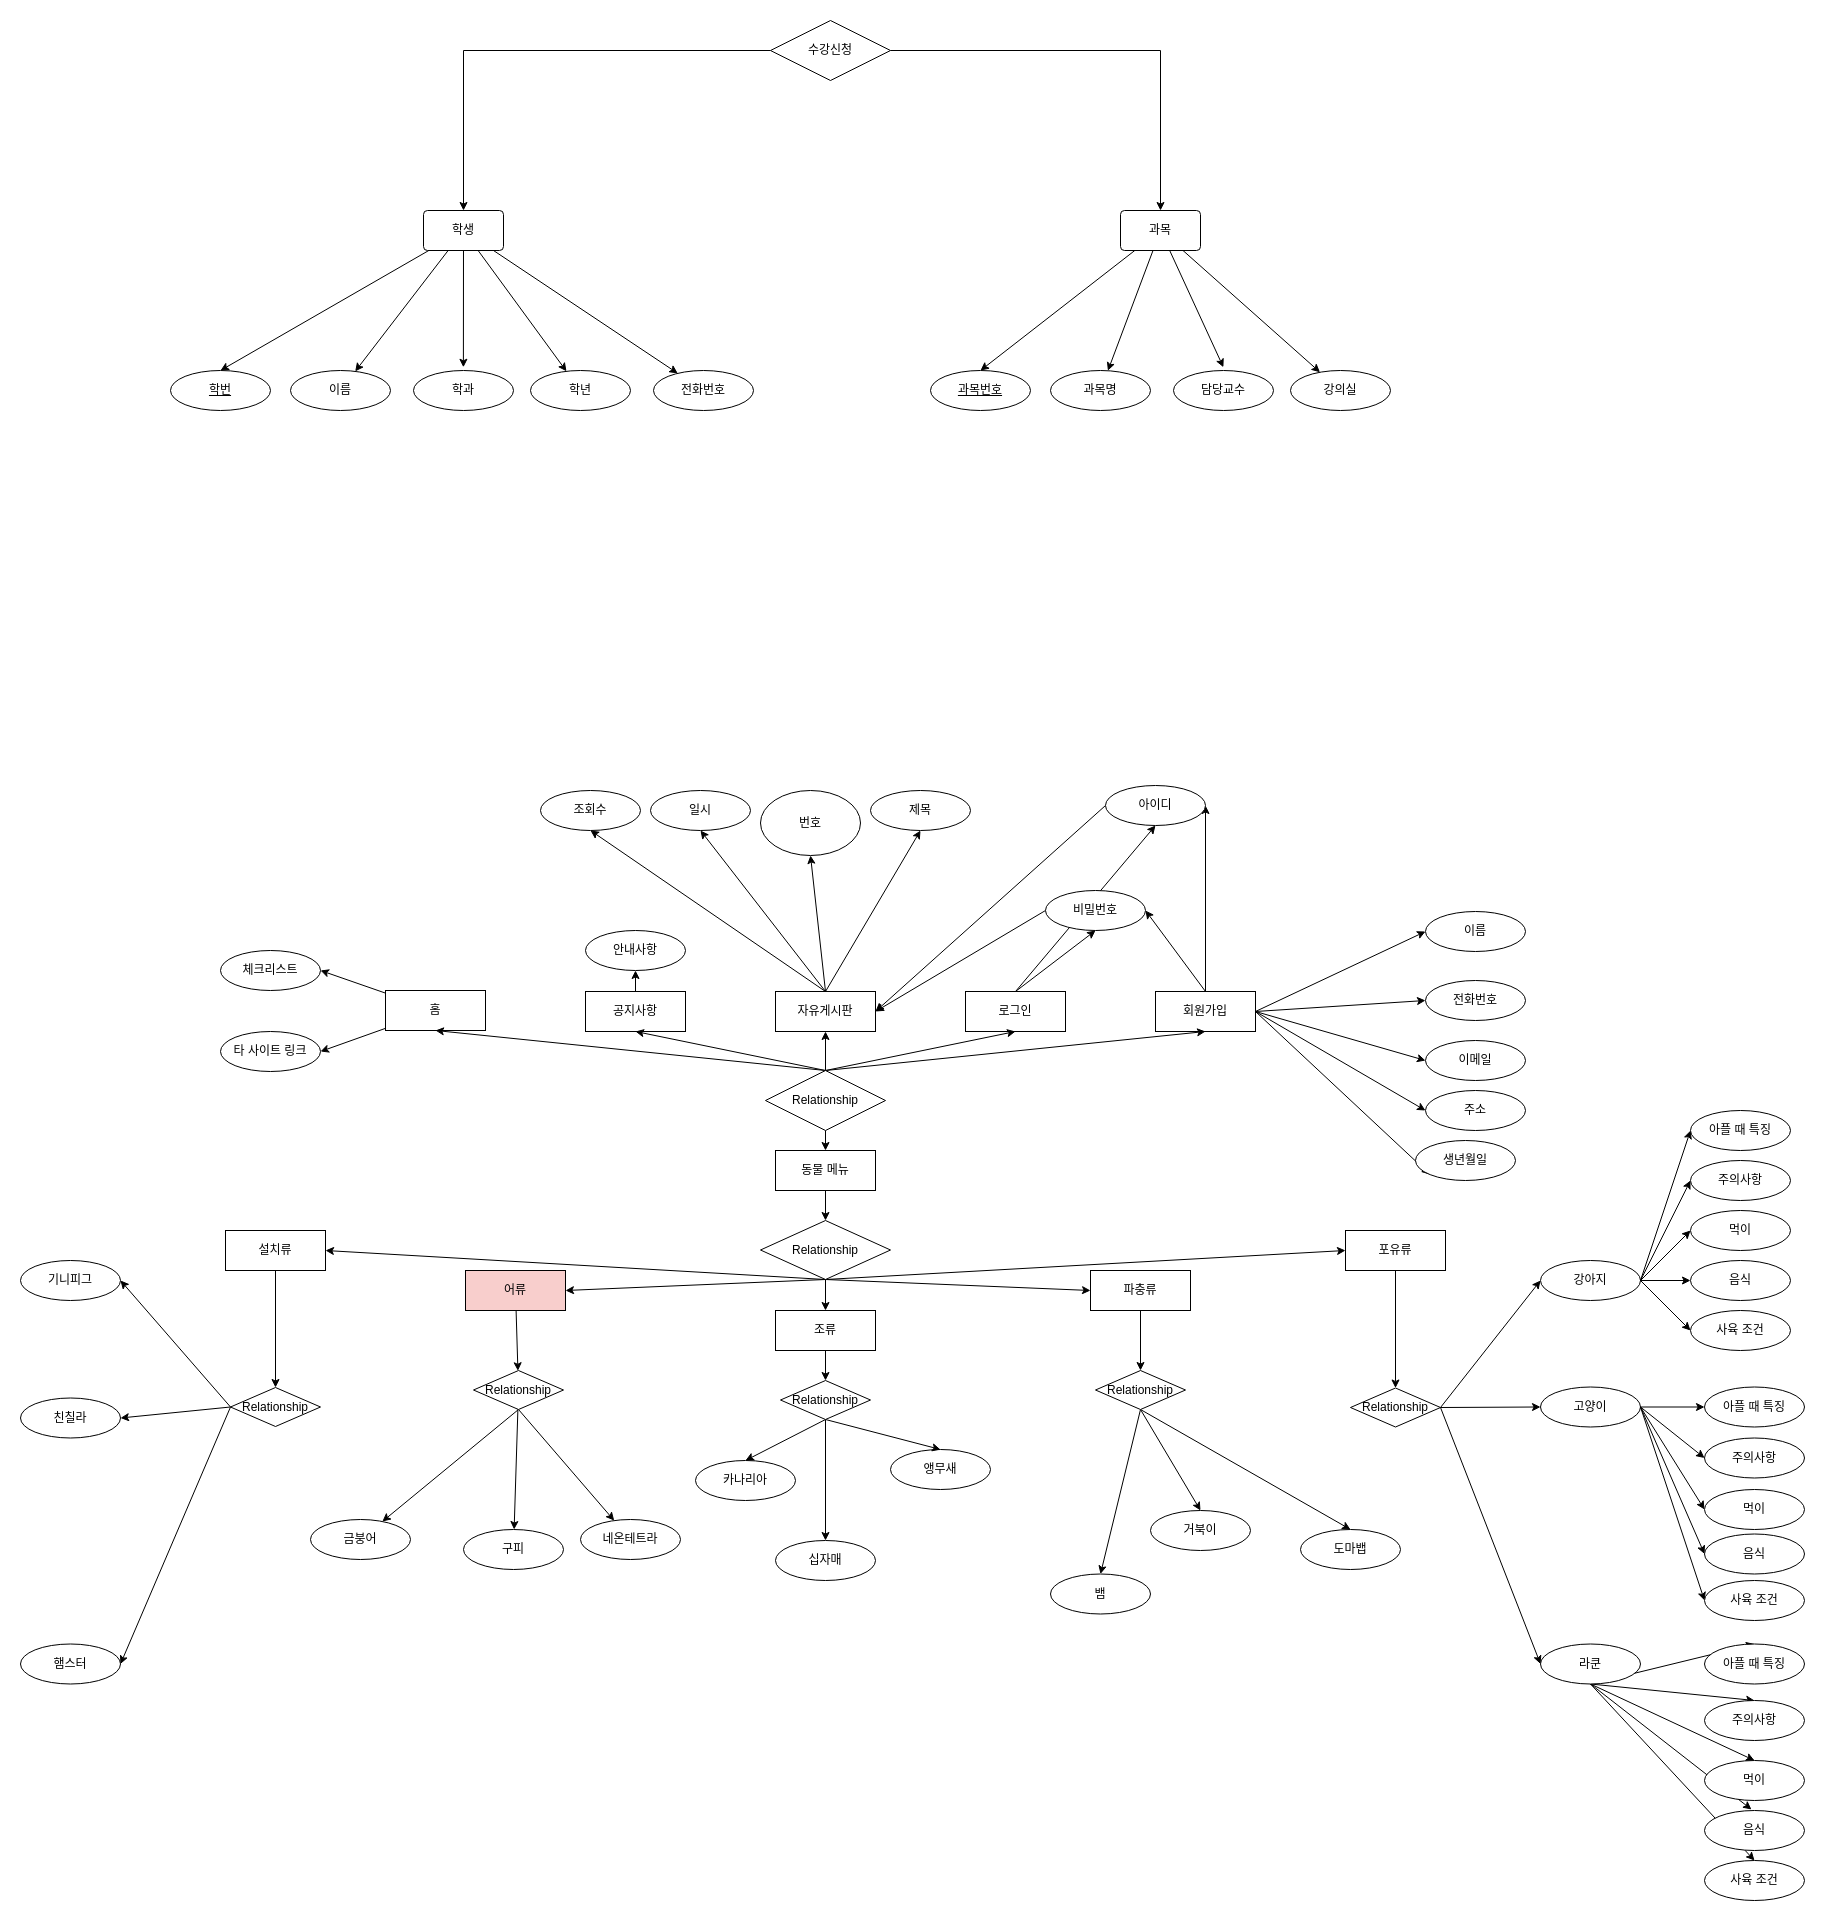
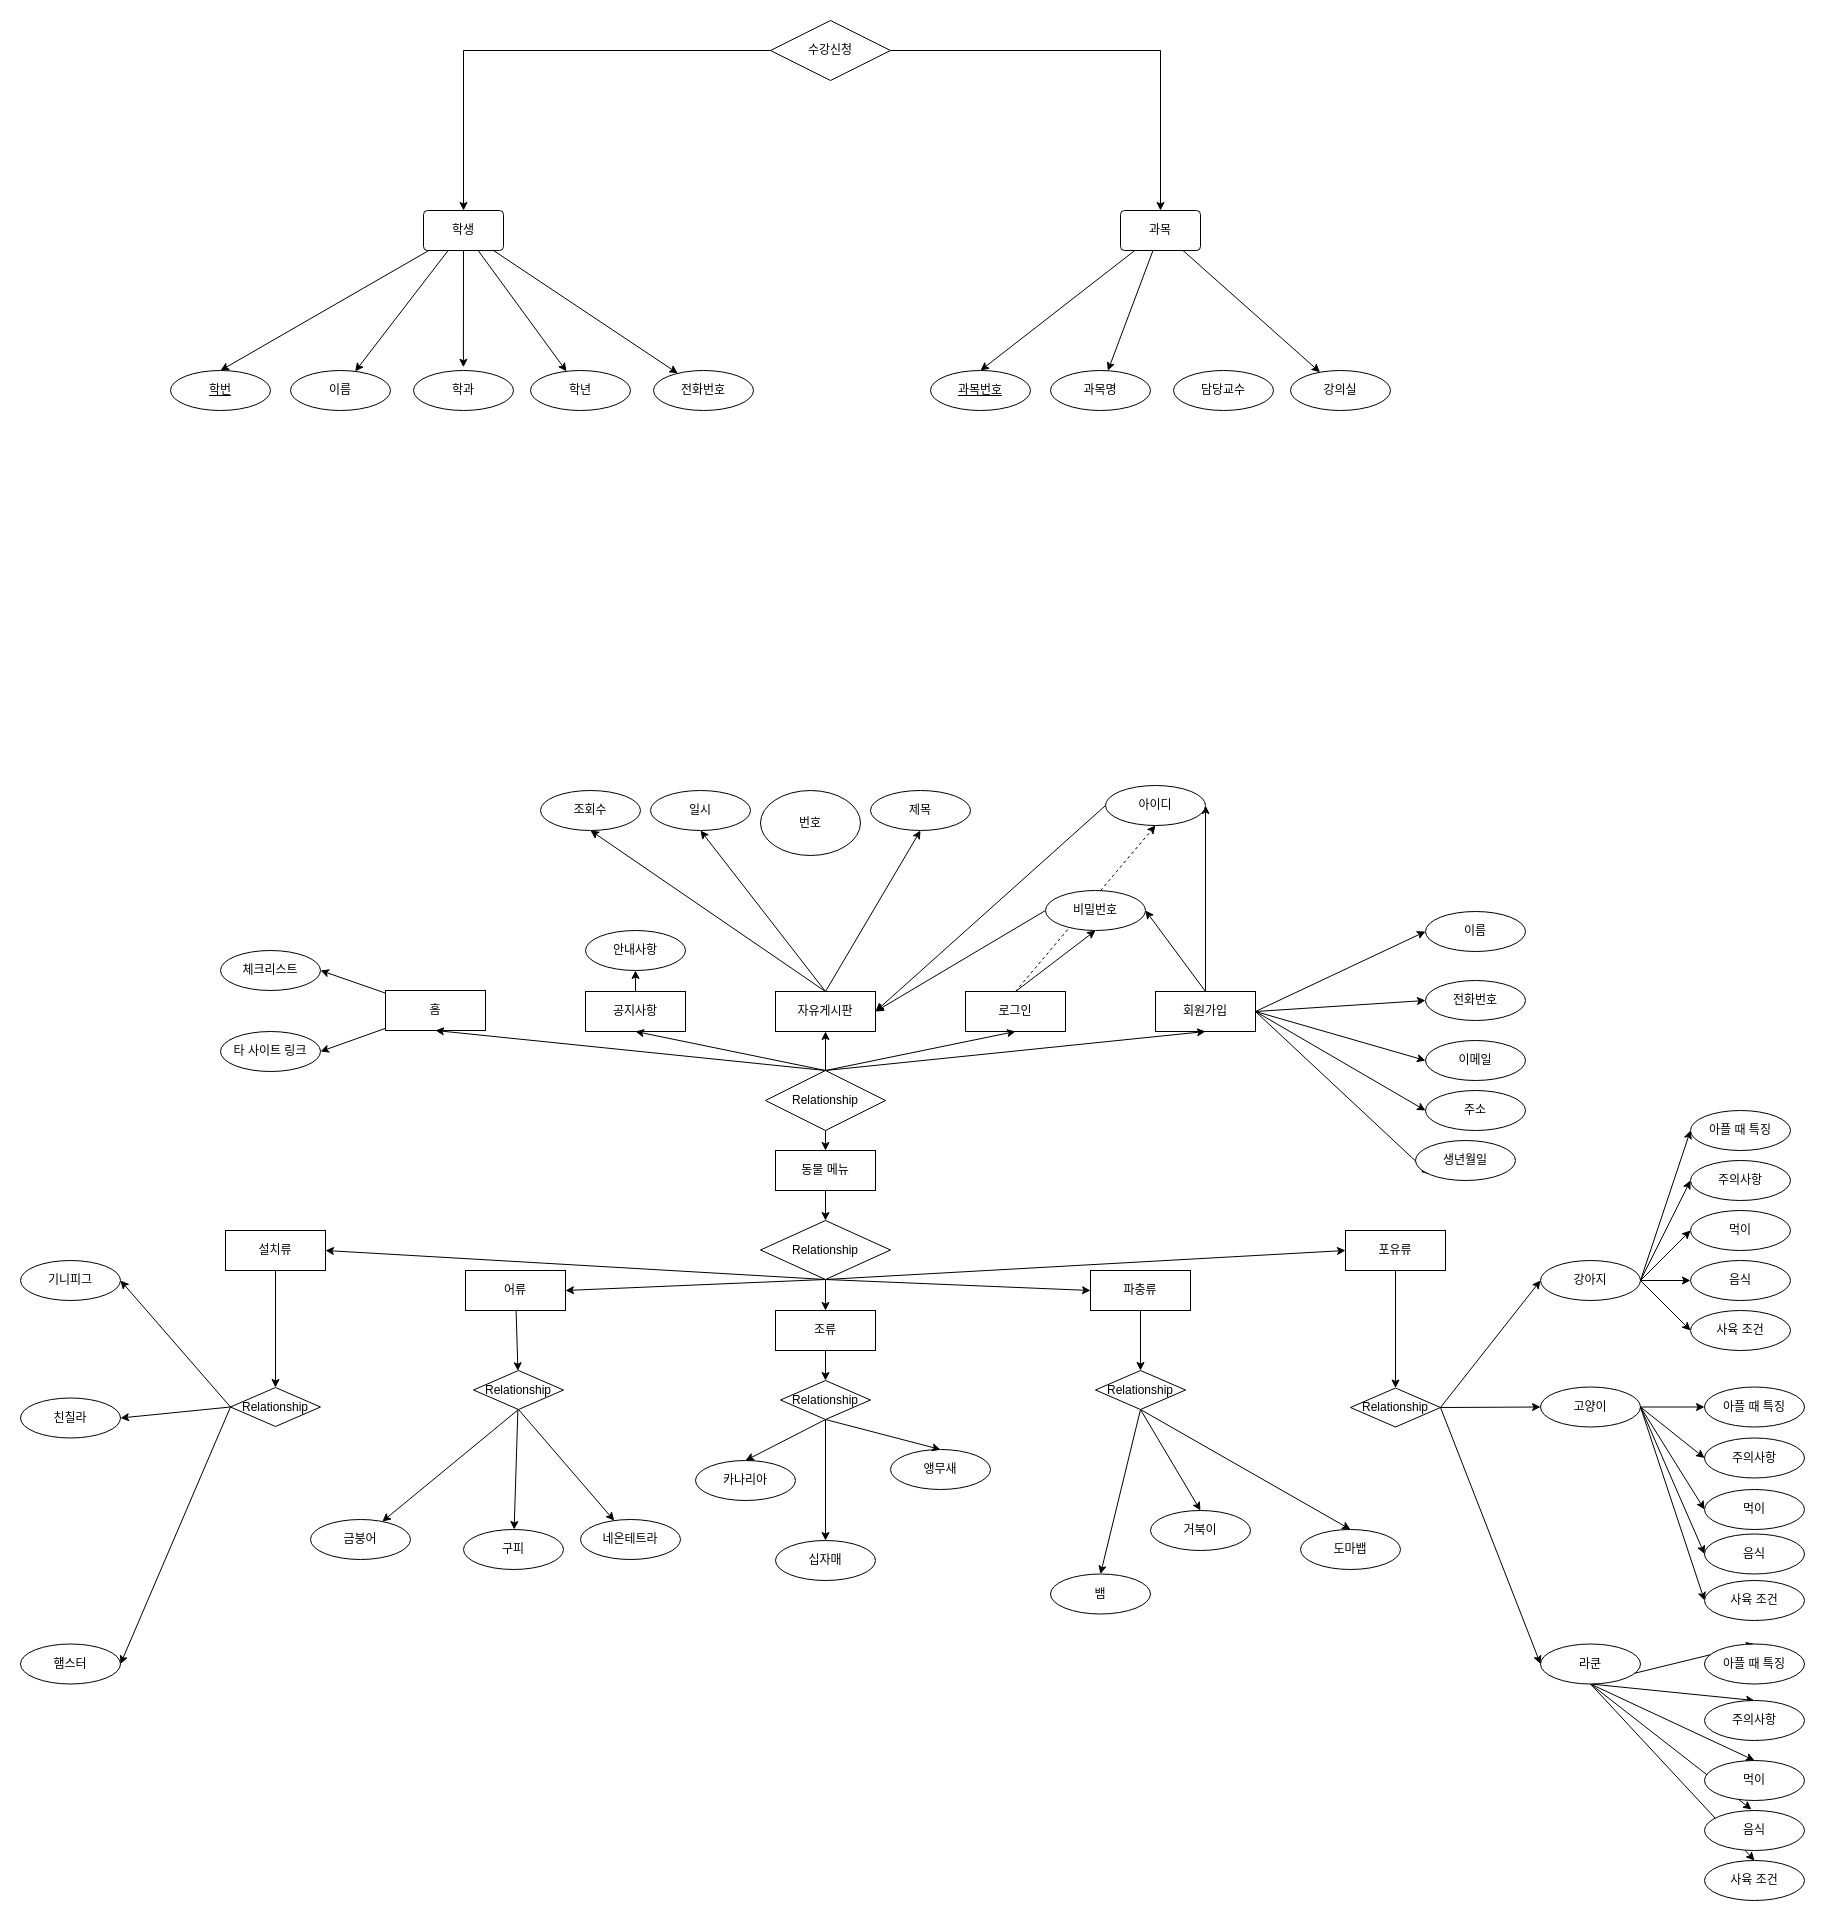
- <mxCell id="21" style="rounded=0;orthogonalLoop=1;jettySize=auto;html=1;entryX=0.499;entryY=-0.081;entryDx=0;entryDy=0;entryPerimeter=0;" edge="1" source="16" target="19" parent="1"><mxGeometry relative="1" as="geometry" /></mxCell>
- <mxCell id="35" style="rounded=0;orthogonalLoop=1;jettySize=auto;html=1;entryX=0.5;entryY=1;entryDx=0;entryDy=0;exitX=0.5;exitY=0;exitDx=0;exitDy=0;" edge="1" parent="1" source="36" target="58"><mxGeometry relative="1" as="geometry" /></mxCell>
+ <mxCell id="35" style="rounded=0;orthogonalLoop=1;jettySize=auto;html=1;entryX=0.5;entryY=1;entryDx=0;entryDy=0;exitX=0.5;exitY=0;exitDx=0;exitDy=0;dashed=1;" edge="1" parent="1" source="36" target="58"><mxGeometry relative="1" as="geometry" /></mxCell>
- <mxCell id="29" style="rounded=0;orthogonalLoop=1;jettySize=auto;html=1;entryX=0.5;entryY=1;entryDx=0;entryDy=0;exitX=0.5;exitY=0;exitDx=0;exitDy=0;" edge="1" parent="1" source="33" target="62"><mxGeometry relative="1" as="geometry" /></mxCell>
- <mxCell id="70" value="어류" style="whiteSpace=wrap;html=1;align=center;fillColor=#f8cecc;" vertex="1" parent="1"><mxGeometry x="465" y="1270" width="100" height="40" as="geometry" /></mxCell>
+ <mxCell id="70" value="어류" style="whiteSpace=wrap;html=1;align=center;" vertex="1" parent="1"><mxGeometry x="465" y="1270" width="100" height="40" as="geometry" /></mxCell>
